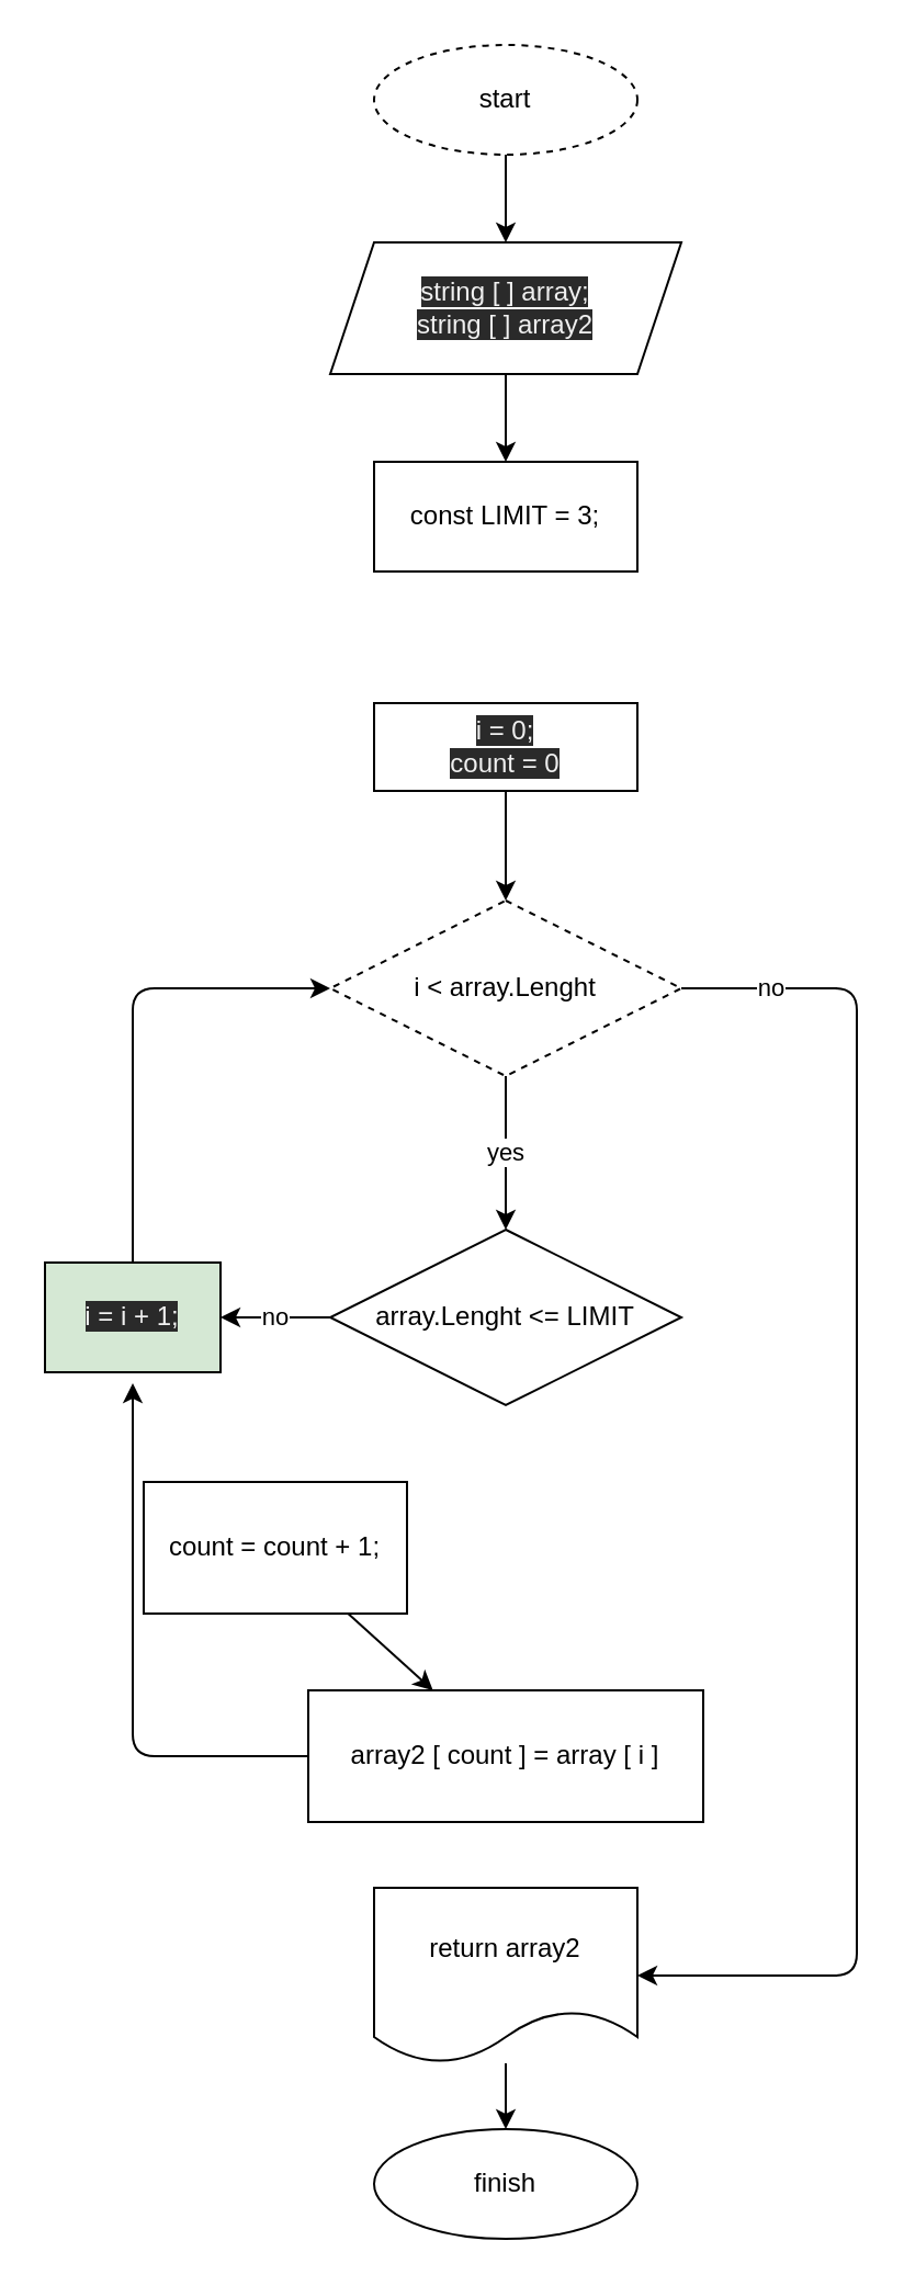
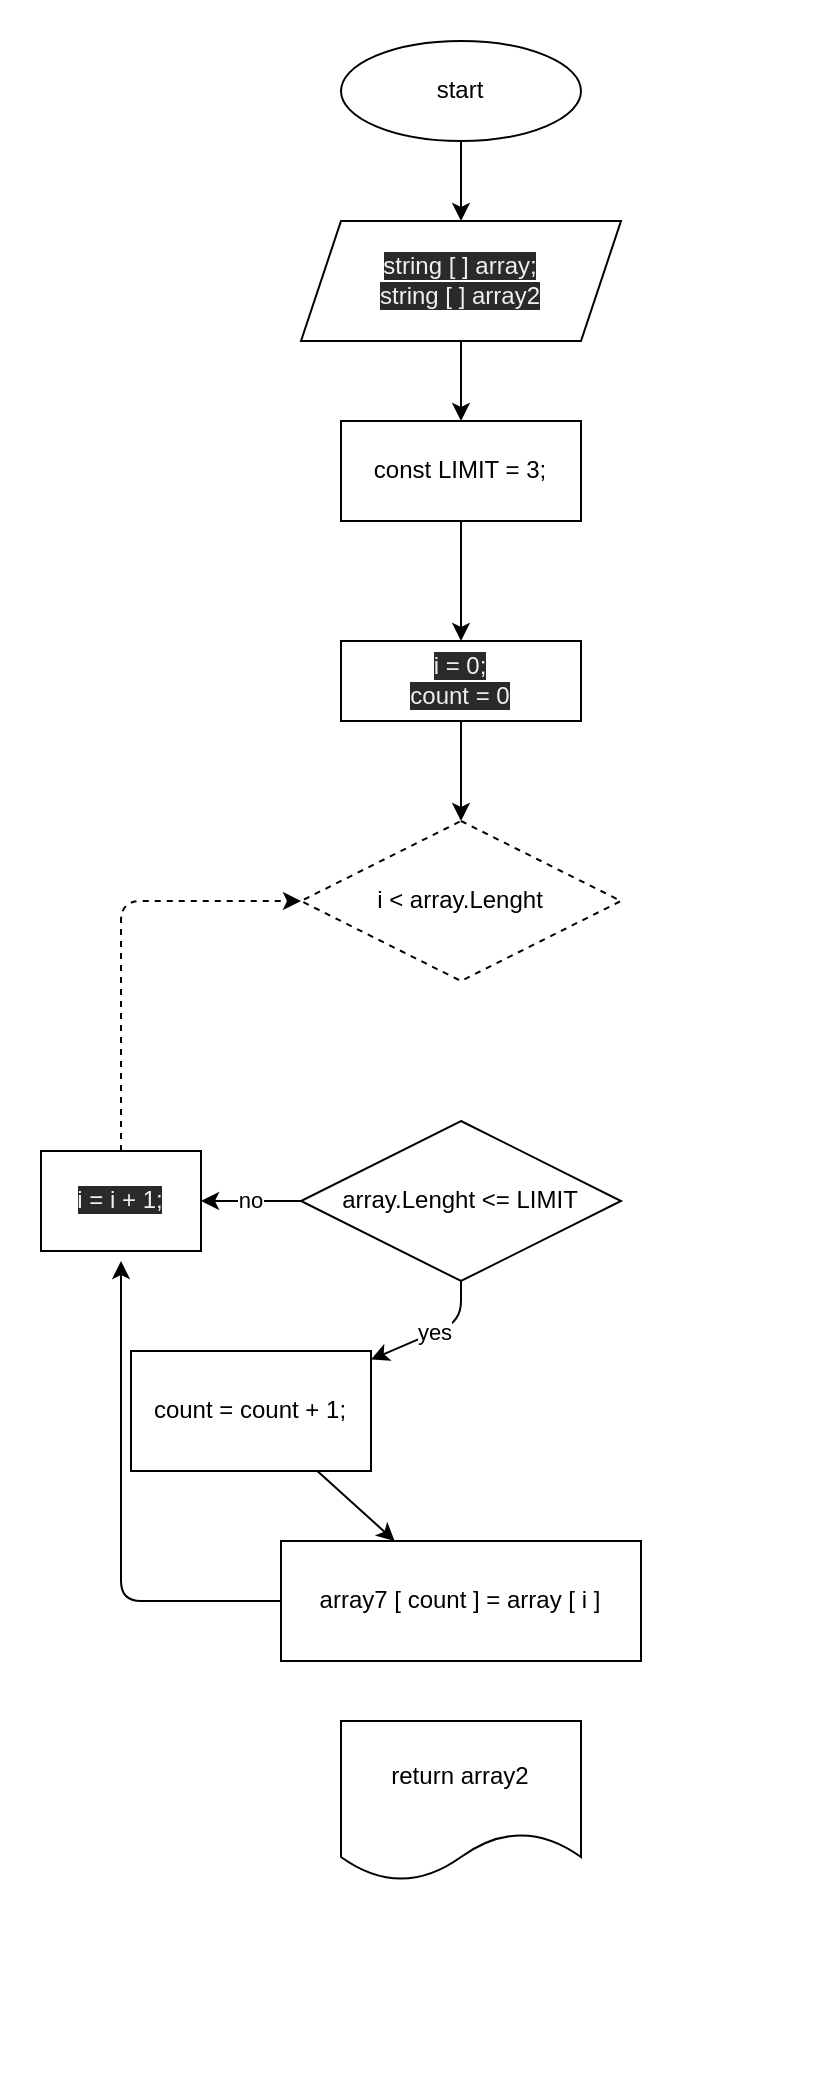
- <mxCell id="6" value="start" style="ellipse;whiteSpace=wrap;html=1;dashed=1;" vertex="1" parent="1"><mxGeometry x="170" y="20" width="120" height="50" as="geometry" /></mxCell>
+ <mxCell id="6" value="start" style="ellipse;whiteSpace=wrap;html=1;" vertex="1" parent="1"><mxGeometry x="170" y="20" width="120" height="50" as="geometry" /></mxCell>
+ <mxCell id="10" value="" style="edgeStyle=none;html=1;" edge="1" parent="1" source="11" target="16"><mxGeometry relative="1" as="geometry" /></mxCell>
- <mxCell id="20" style="edgeStyle=none;html=1;entryX=0;entryY=0.5;entryDx=0;entryDy=0;" edge="1" parent="1" source="21" target="19"><mxGeometry relative="1" as="geometry"><Array as="points"><mxPoint x="60" y="450" /></Array></mxGeometry></mxCell>
+ <mxCell id="20" style="edgeStyle=none;html=1;entryX=0;entryY=0.5;entryDx=0;entryDy=0;dashed=1;" edge="1" parent="1" source="21" target="19"><mxGeometry relative="1" as="geometry"><Array as="points"><mxPoint x="60" y="450" /></Array></mxGeometry></mxCell>
- <mxCell id="17" value="yes" style="edgeStyle=none;html=1;entryX=0.5;entryY=0;entryDx=0;entryDy=0;" edge="1" parent="1" source="19" target="9"><mxGeometry relative="1" as="geometry"><mxPoint x="230" y="540" as="targetPoint" /></mxGeometry></mxCell>
- <mxCell id="21" value="&lt;span style=&quot;color: rgb(240 , 240 , 240) ; font-family: &amp;#34;helvetica&amp;#34; ; font-size: 12px ; font-style: normal ; font-weight: 400 ; letter-spacing: normal ; text-align: center ; text-indent: 0px ; text-transform: none ; word-spacing: 0px ; background-color: rgb(42 , 42 , 42) ; display: inline ; float: none&quot;&gt;i = i + 1;&lt;br&gt;&lt;/span&gt;" style="rounded=0;whiteSpace=wrap;html=1;fillColor=#d5e8d4;" vertex="1" parent="1"><mxGeometry x="20" y="575" width="80" height="50" as="geometry" /></mxCell>
+ <mxCell id="21" value="&lt;span style=&quot;color: rgb(240 , 240 , 240) ; font-family: &amp;#34;helvetica&amp;#34; ; font-size: 12px ; font-style: normal ; font-weight: 400 ; letter-spacing: normal ; text-align: center ; text-indent: 0px ; text-transform: none ; word-spacing: 0px ; background-color: rgb(42 , 42 , 42) ; display: inline ; float: none&quot;&gt;i = i + 1;&lt;br&gt;&lt;/span&gt;" style="rounded=0;whiteSpace=wrap;html=1;" vertex="1" parent="1"><mxGeometry x="20" y="575" width="80" height="50" as="geometry" /></mxCell>
+ <mxCell id="8" value="yes" style="edgeStyle=none;html=1;" edge="1" parent="1" source="9" target="23"><mxGeometry relative="1" as="geometry"><Array as="points"><mxPoint x="230" y="660" /></Array></mxGeometry></mxCell>
- <mxCell id="18" value="no" style="edgeStyle=none;html=1;entryX=1;entryY=0.5;entryDx=0;entryDy=0;" edge="1" parent="1" source="19" target="13"><mxGeometry x="-0.869" relative="1" as="geometry"><Array as="points"><mxPoint x="390" y="450" /><mxPoint x="390" y="630" /><mxPoint x="390" y="900" /></Array><mxPoint as="offset" /></mxGeometry></mxCell>
- <mxCell id="3" value="&lt;span style=&quot;font-family: &amp;#34;helvetica&amp;#34;&quot;&gt;array2 [ count ] = array [ i ]&lt;/span&gt;" style="rounded=0;whiteSpace=wrap;html=1;" vertex="1" parent="1"><mxGeometry x="140" y="770" width="180" height="60" as="geometry" /></mxCell>
+ <mxCell id="3" value="&lt;span style=&quot;font-family: &amp;#34;helvetica&amp;#34;&quot;&gt;array7 [ count ] = array [ i ]&lt;/span&gt;" style="rounded=0;whiteSpace=wrap;html=1;" vertex="1" parent="1"><mxGeometry x="140" y="770" width="180" height="60" as="geometry" /></mxCell>
- <mxCell id="12" value="" style="edgeStyle=none;html=1;" edge="1" parent="1" source="13" target="14"><mxGeometry relative="1" as="geometry" /></mxCell>
- <mxCell id="14" value="finish" style="ellipse;whiteSpace=wrap;html=1;" vertex="1" parent="1"><mxGeometry x="170" y="970" width="120" height="50" as="geometry" /></mxCell>
